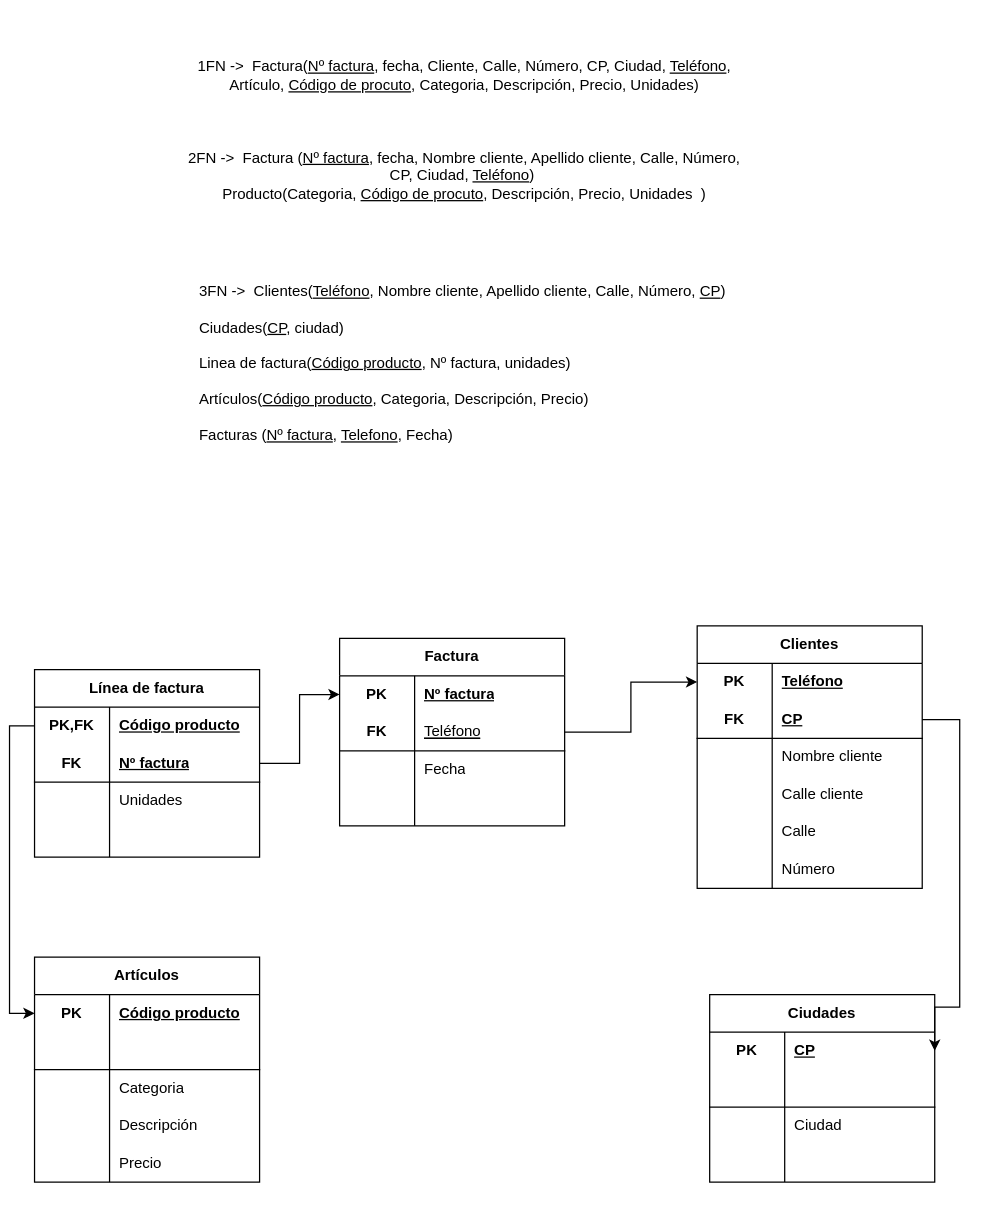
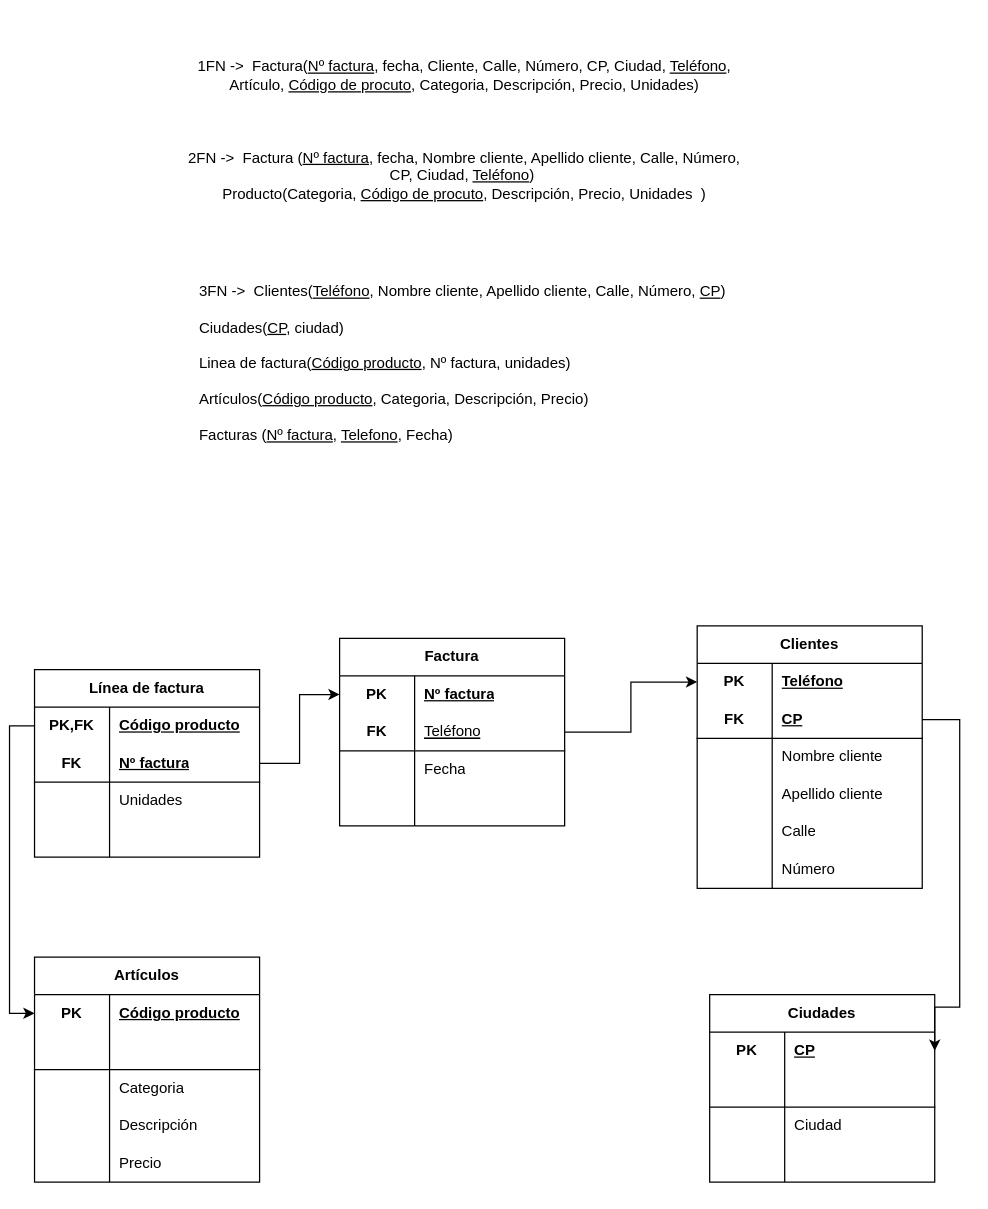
- <mxCell id="73" value="Calle cliente" style="shape=partialRectangle;connectable=0;fillColor=none;top=0;left=0;bottom=0;right=0;align=left;spacingLeft=6;overflow=hidden;html=1;whiteSpace=wrap;" parent="71" vertex="1"><mxGeometry x="60" width="120" height="30" as="geometry"><mxRectangle width="120" height="30" as="alternateBounds" /></mxGeometry></mxCell>
+ <mxCell id="73" value="Apellido cliente" style="shape=partialRectangle;connectable=0;fillColor=none;top=0;left=0;bottom=0;right=0;align=left;spacingLeft=6;overflow=hidden;html=1;whiteSpace=wrap;" parent="71" vertex="1"><mxGeometry x="60" width="120" height="30" as="geometry"><mxRectangle width="120" height="30" as="alternateBounds" /></mxGeometry></mxCell>
